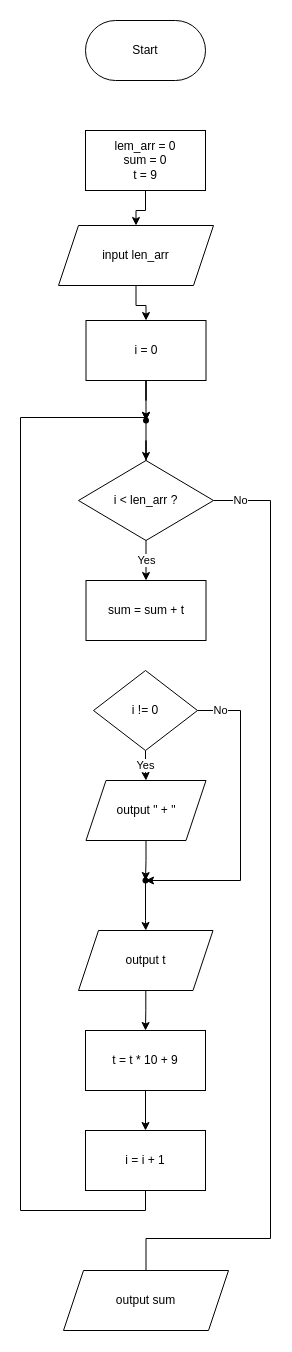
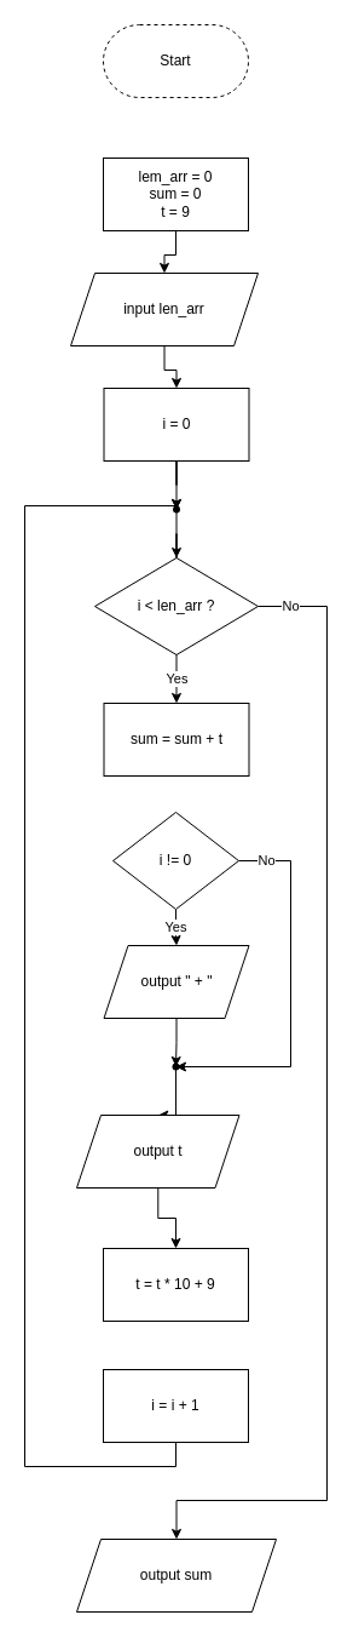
- <mxCell id="2" value="Start" style="rounded=1;whiteSpace=wrap;html=1;arcSize=50;" parent="1" vertex="1"><mxGeometry x="85" y="20" width="120" height="60" as="geometry" /></mxCell>
+ <mxCell id="2" value="Start" style="rounded=1;whiteSpace=wrap;html=1;arcSize=50;dashed=1;" parent="1" vertex="1"><mxGeometry x="85" y="20" width="120" height="60" as="geometry" /></mxCell>
- <mxCell id="23" value="output t" style="shape=parallelogram;perimeter=parallelogramPerimeter;whiteSpace=wrap;html=1;fixedSize=1;" parent="1" vertex="1"><mxGeometry x="78" y="930" width="134.5" height="60" as="geometry" /></mxCell>
+ <mxCell id="23" value="output t" style="shape=parallelogram;perimeter=parallelogramPerimeter;whiteSpace=wrap;html=1;fixedSize=1;" parent="1" vertex="1"><mxGeometry x="63" y="920" width="134.5" height="60" as="geometry" /></mxCell>
- <mxCell id="24" value="" style="edgeStyle=orthogonalEdgeStyle;rounded=0;orthogonalLoop=1;jettySize=auto;html=1;" parent="1" source="25" target="27" edge="1"><mxGeometry relative="1" as="geometry" /></mxCell>
- <mxCell id="12" value="No" style="edgeStyle=orthogonalEdgeStyle;rounded=0;orthogonalLoop=1;jettySize=auto;html=1;entryX=0.5;entryY=0;entryDx=0;entryDy=0;endArrow=none;" parent="1" source="13" target="28" edge="1"><mxGeometry x="-0.943" relative="1" as="geometry"><mxPoint x="250" y="1238.421" as="targetPoint" /><Array as="points"><mxPoint x="270" y="500" /><mxPoint x="270" y="1238" /><mxPoint x="146" y="1238" /></Array><mxPoint as="offset" /></mxGeometry></mxCell>
+ <mxCell id="12" value="No" style="edgeStyle=orthogonalEdgeStyle;rounded=0;orthogonalLoop=1;jettySize=auto;html=1;entryX=0.5;entryY=0;entryDx=0;entryDy=0;" parent="1" source="13" target="28" edge="1"><mxGeometry x="-0.943" relative="1" as="geometry"><mxPoint x="250" y="1238.421" as="targetPoint" /><Array as="points"><mxPoint x="270" y="500" /><mxPoint x="270" y="1238" /><mxPoint x="146" y="1238" /></Array><mxPoint as="offset" /></mxGeometry></mxCell>
